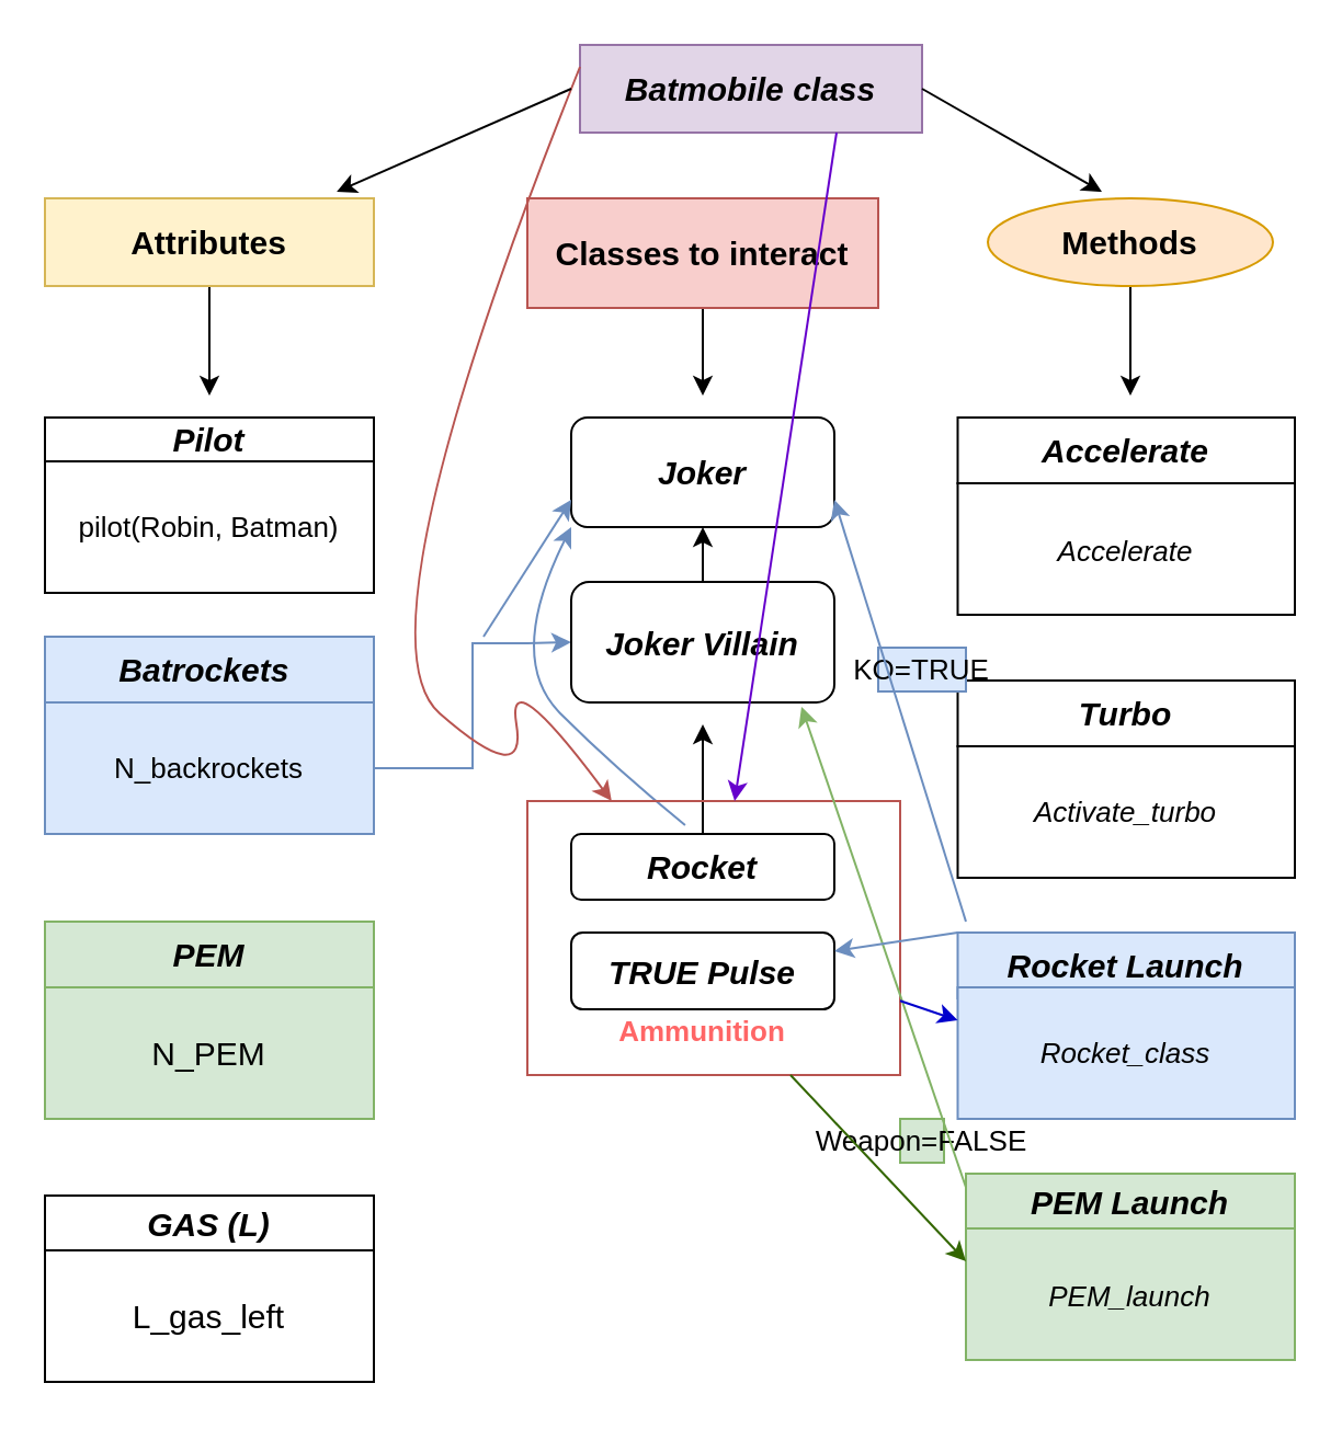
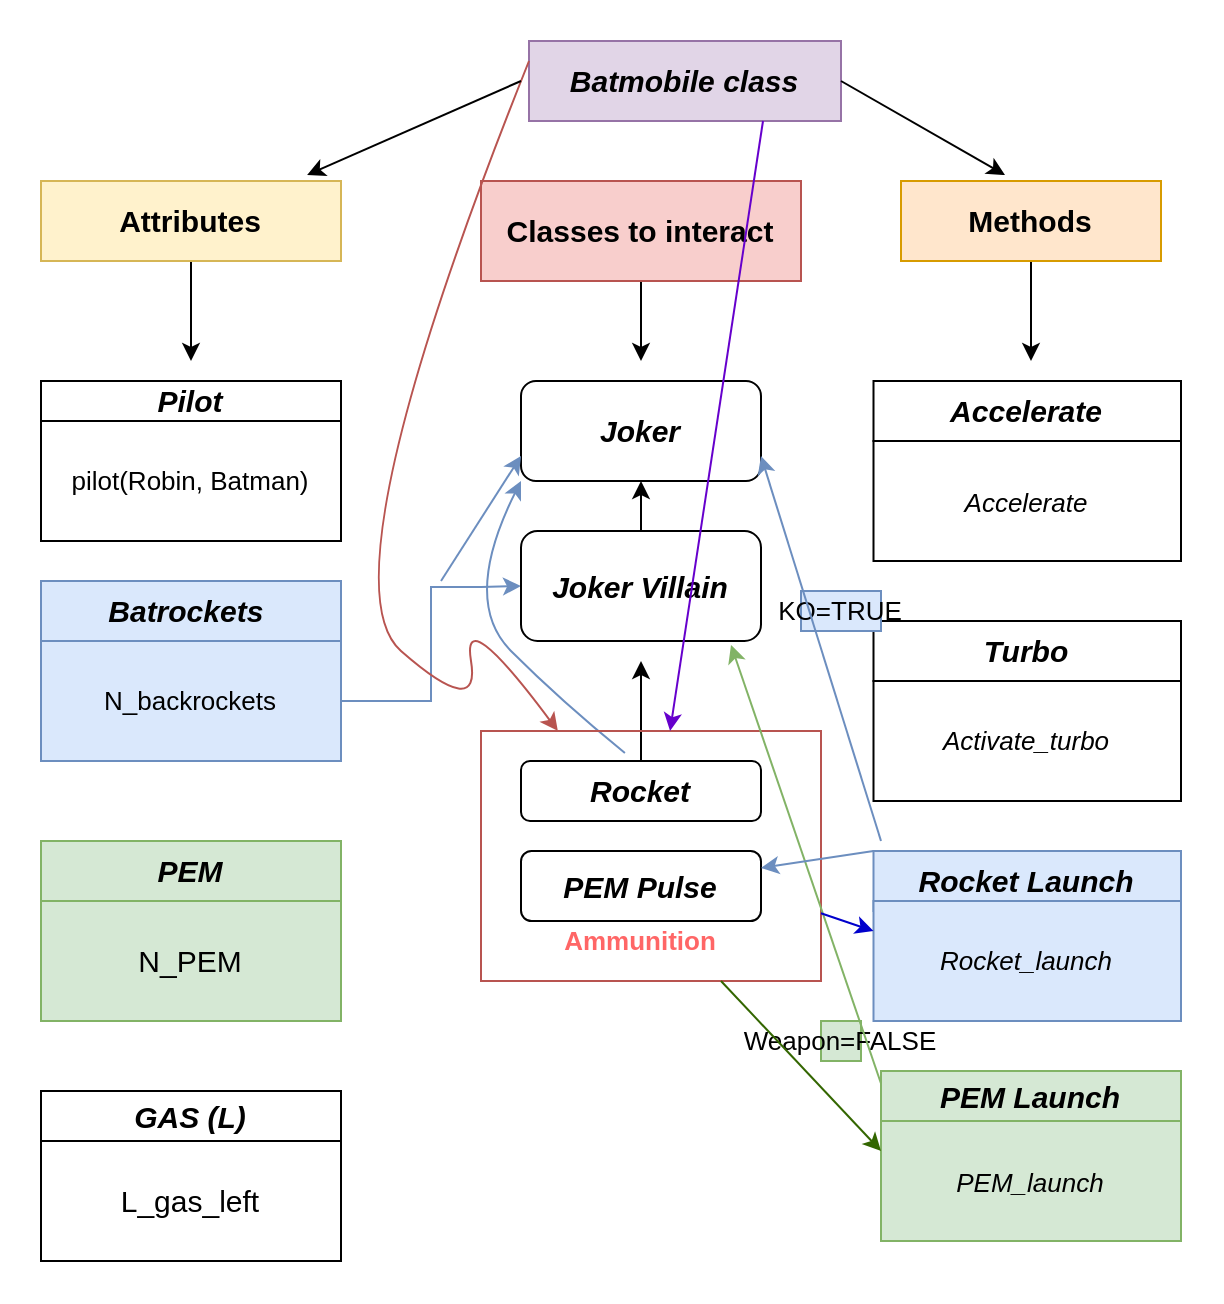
- <mxCell id="15" value="Methods" style="ellipse;whiteSpace=wrap;html=1;fontSize=15;fontStyle=1;fillColor=#ffe6cc;strokeColor=#d79b00;" vertex="1" parent="1"><mxGeometry x="450" y="90" width="130" height="40" as="geometry" /></mxCell>
+ <mxCell id="15" value="Methods" style="rounded=0;whiteSpace=wrap;html=1;fontSize=15;fontStyle=1;fillColor=#ffe6cc;strokeColor=#d79b00;" vertex="1" parent="1"><mxGeometry x="450" y="90" width="130" height="40" as="geometry" /></mxCell>
- <mxCell id="23" value="&lt;b&gt;&lt;i&gt;TRUE Pulse&lt;/i&gt;&lt;/b&gt;" style="rounded=1;whiteSpace=wrap;html=1;fontSize=15;" vertex="1" parent="1"><mxGeometry x="260" y="425" width="120" height="35" as="geometry" /></mxCell>
+ <mxCell id="23" value="&lt;b&gt;&lt;i&gt;PEM Pulse&lt;/i&gt;&lt;/b&gt;" style="rounded=1;whiteSpace=wrap;html=1;fontSize=15;" vertex="1" parent="1"><mxGeometry x="260" y="425" width="120" height="35" as="geometry" /></mxCell>
- <mxCell id="29" value="Rocket_class" style="rounded=0;whiteSpace=wrap;html=1;fontSize=13;fontStyle=2;fillColor=#dae8fc;strokeColor=#6c8ebf;" vertex="1" parent="1"><mxGeometry x="436.25" y="450" width="153.75" height="60" as="geometry" /></mxCell>
+ <mxCell id="29" value="Rocket_launch" style="rounded=0;whiteSpace=wrap;html=1;fontSize=13;fontStyle=2;fillColor=#dae8fc;strokeColor=#6c8ebf;" vertex="1" parent="1"><mxGeometry x="436.25" y="450" width="153.75" height="60" as="geometry" /></mxCell>
